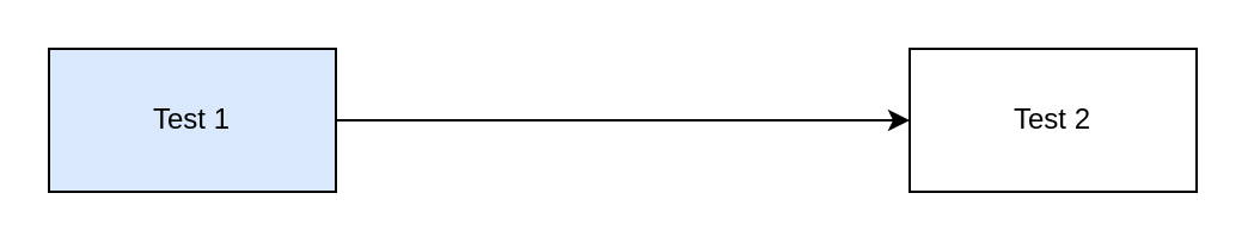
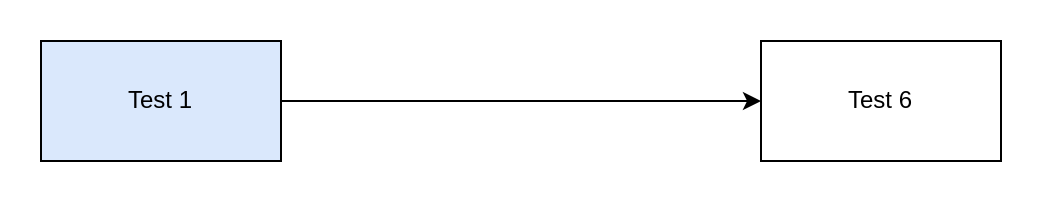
- <mxCell id="4" value="Test 2" style="rounded=0;whiteSpace=wrap;html=1;" vertex="1" parent="1"><mxGeometry x="380" y="20" width="120" height="60" as="geometry" /></mxCell>
+ <mxCell id="4" value="Test 6" style="rounded=0;whiteSpace=wrap;html=1;" vertex="1" parent="1"><mxGeometry x="380" y="20" width="120" height="60" as="geometry" /></mxCell>
